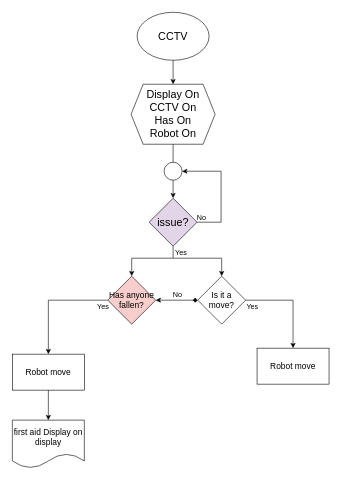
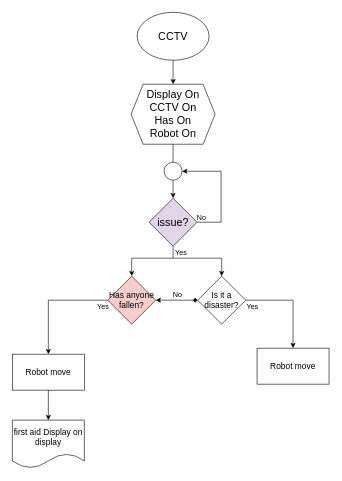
- <mxCell id="17" value="Is it a move?" style="rhombus;whiteSpace=wrap;html=1;fontSize=14;" parent="1" vertex="1"><mxGeometry x="329" y="460" width="80" height="80" as="geometry" /></mxCell>
+ <mxCell id="17" value="Is it a disaster?" style="rhombus;whiteSpace=wrap;html=1;fontSize=14;" parent="1" vertex="1"><mxGeometry x="329" y="460" width="80" height="80" as="geometry" /></mxCell>
